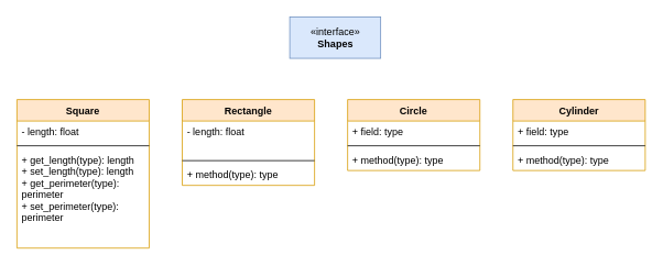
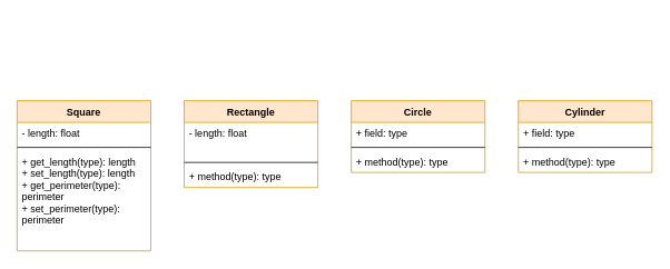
- <mxCell id="2" value="«interface»&lt;br&gt;&lt;b&gt;Shapes&lt;/b&gt;" style="html=1;fillColor=#dae8fc;strokeColor=#6c8ebf;" vertex="1" parent="1"><mxGeometry x="350" y="20" width="110" height="50" as="geometry" /></mxCell>
